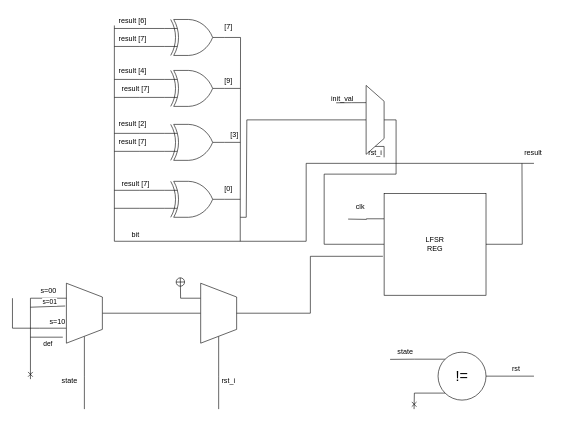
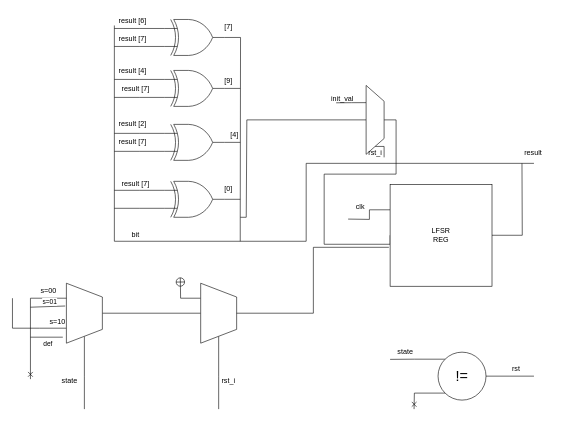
- <mxCell id="45" value="[3]" style="text;html=1;align=center;verticalAlign=middle;resizable=0;points=[];autosize=1;strokeColor=none;fillColor=none;" vertex="1" parent="1"><mxGeometry x="370" y="210" width="40" height="30" as="geometry" /></mxCell>
+ <mxCell id="45" value="[4]" style="text;html=1;align=center;verticalAlign=middle;resizable=0;points=[];autosize=1;strokeColor=none;fillColor=none;" vertex="1" parent="1"><mxGeometry x="370" y="210" width="40" height="30" as="geometry" /></mxCell>
- <mxCell id="16" value="LFSR&lt;div&gt;REG&lt;/div&gt;" style="whiteSpace=wrap;html=1;aspect=fixed;" vertex="1" parent="1"><mxGeometry x="640" y="322" width="170" height="170" as="geometry" /></mxCell>
+ <mxCell id="16" value="LFSR&lt;div&gt;REG&lt;/div&gt;" style="whiteSpace=wrap;html=1;aspect=fixed;" vertex="1" parent="1"><mxGeometry x="650" y="307" width="170" height="170" as="geometry" /></mxCell>
